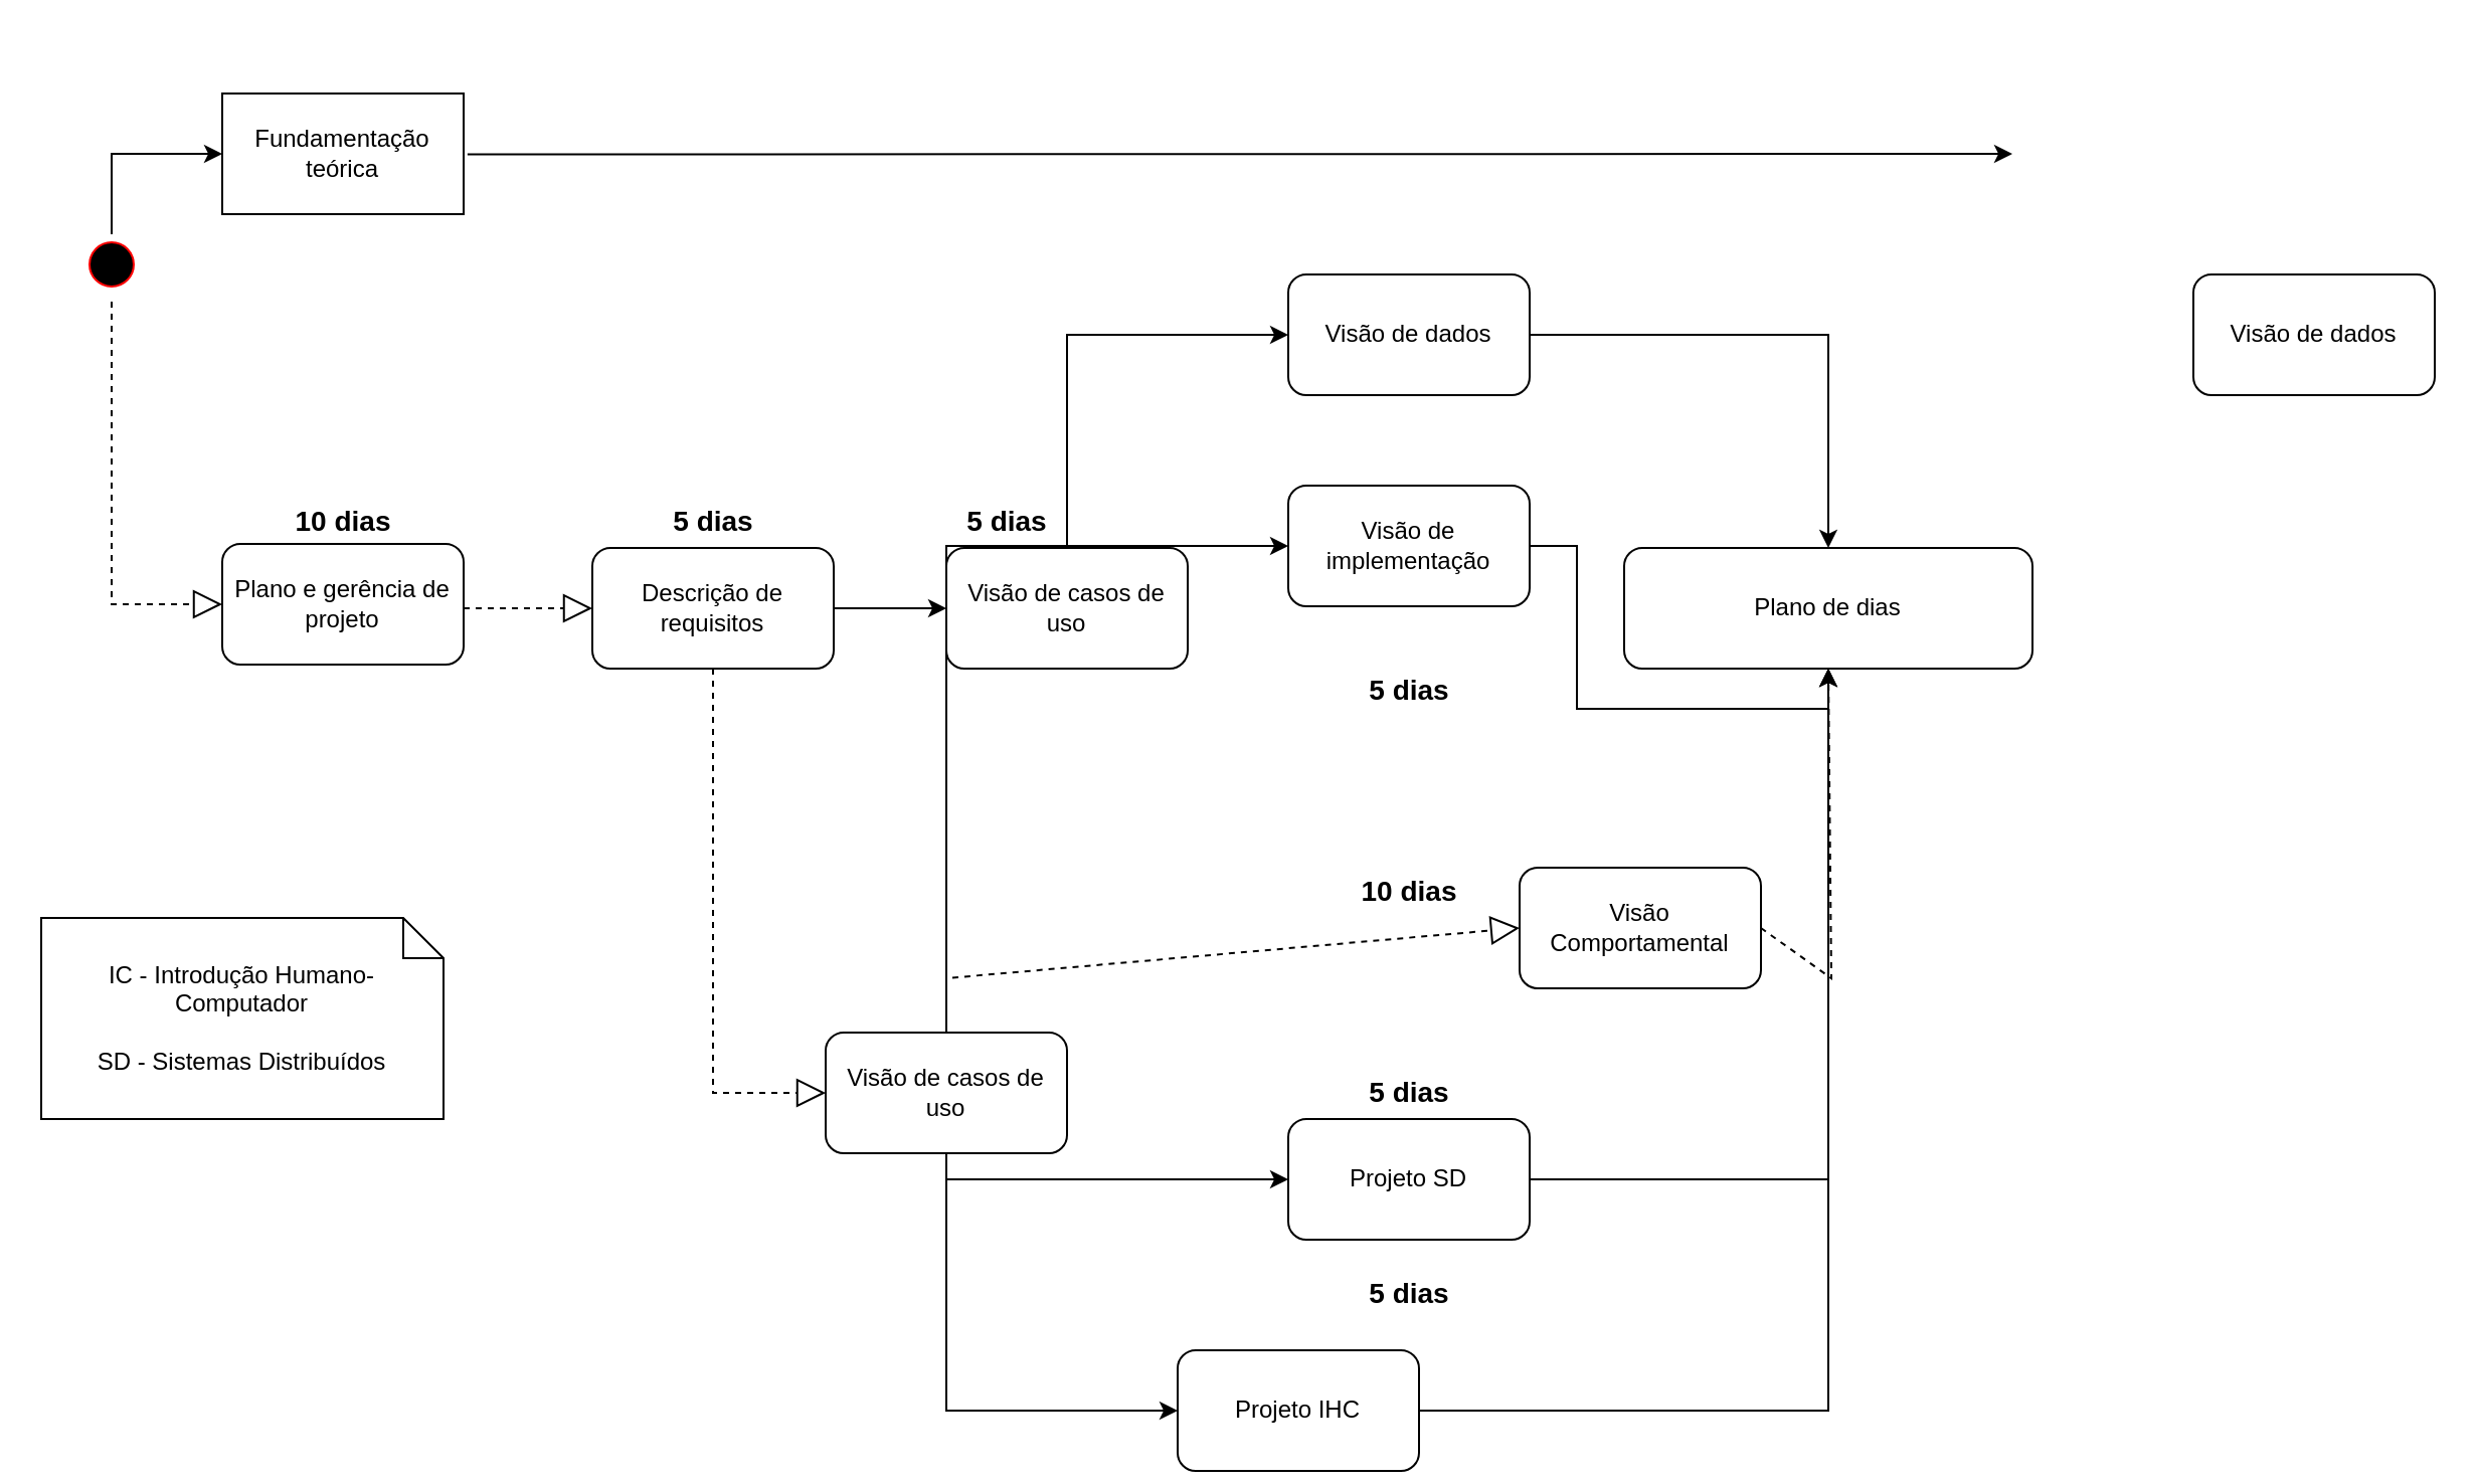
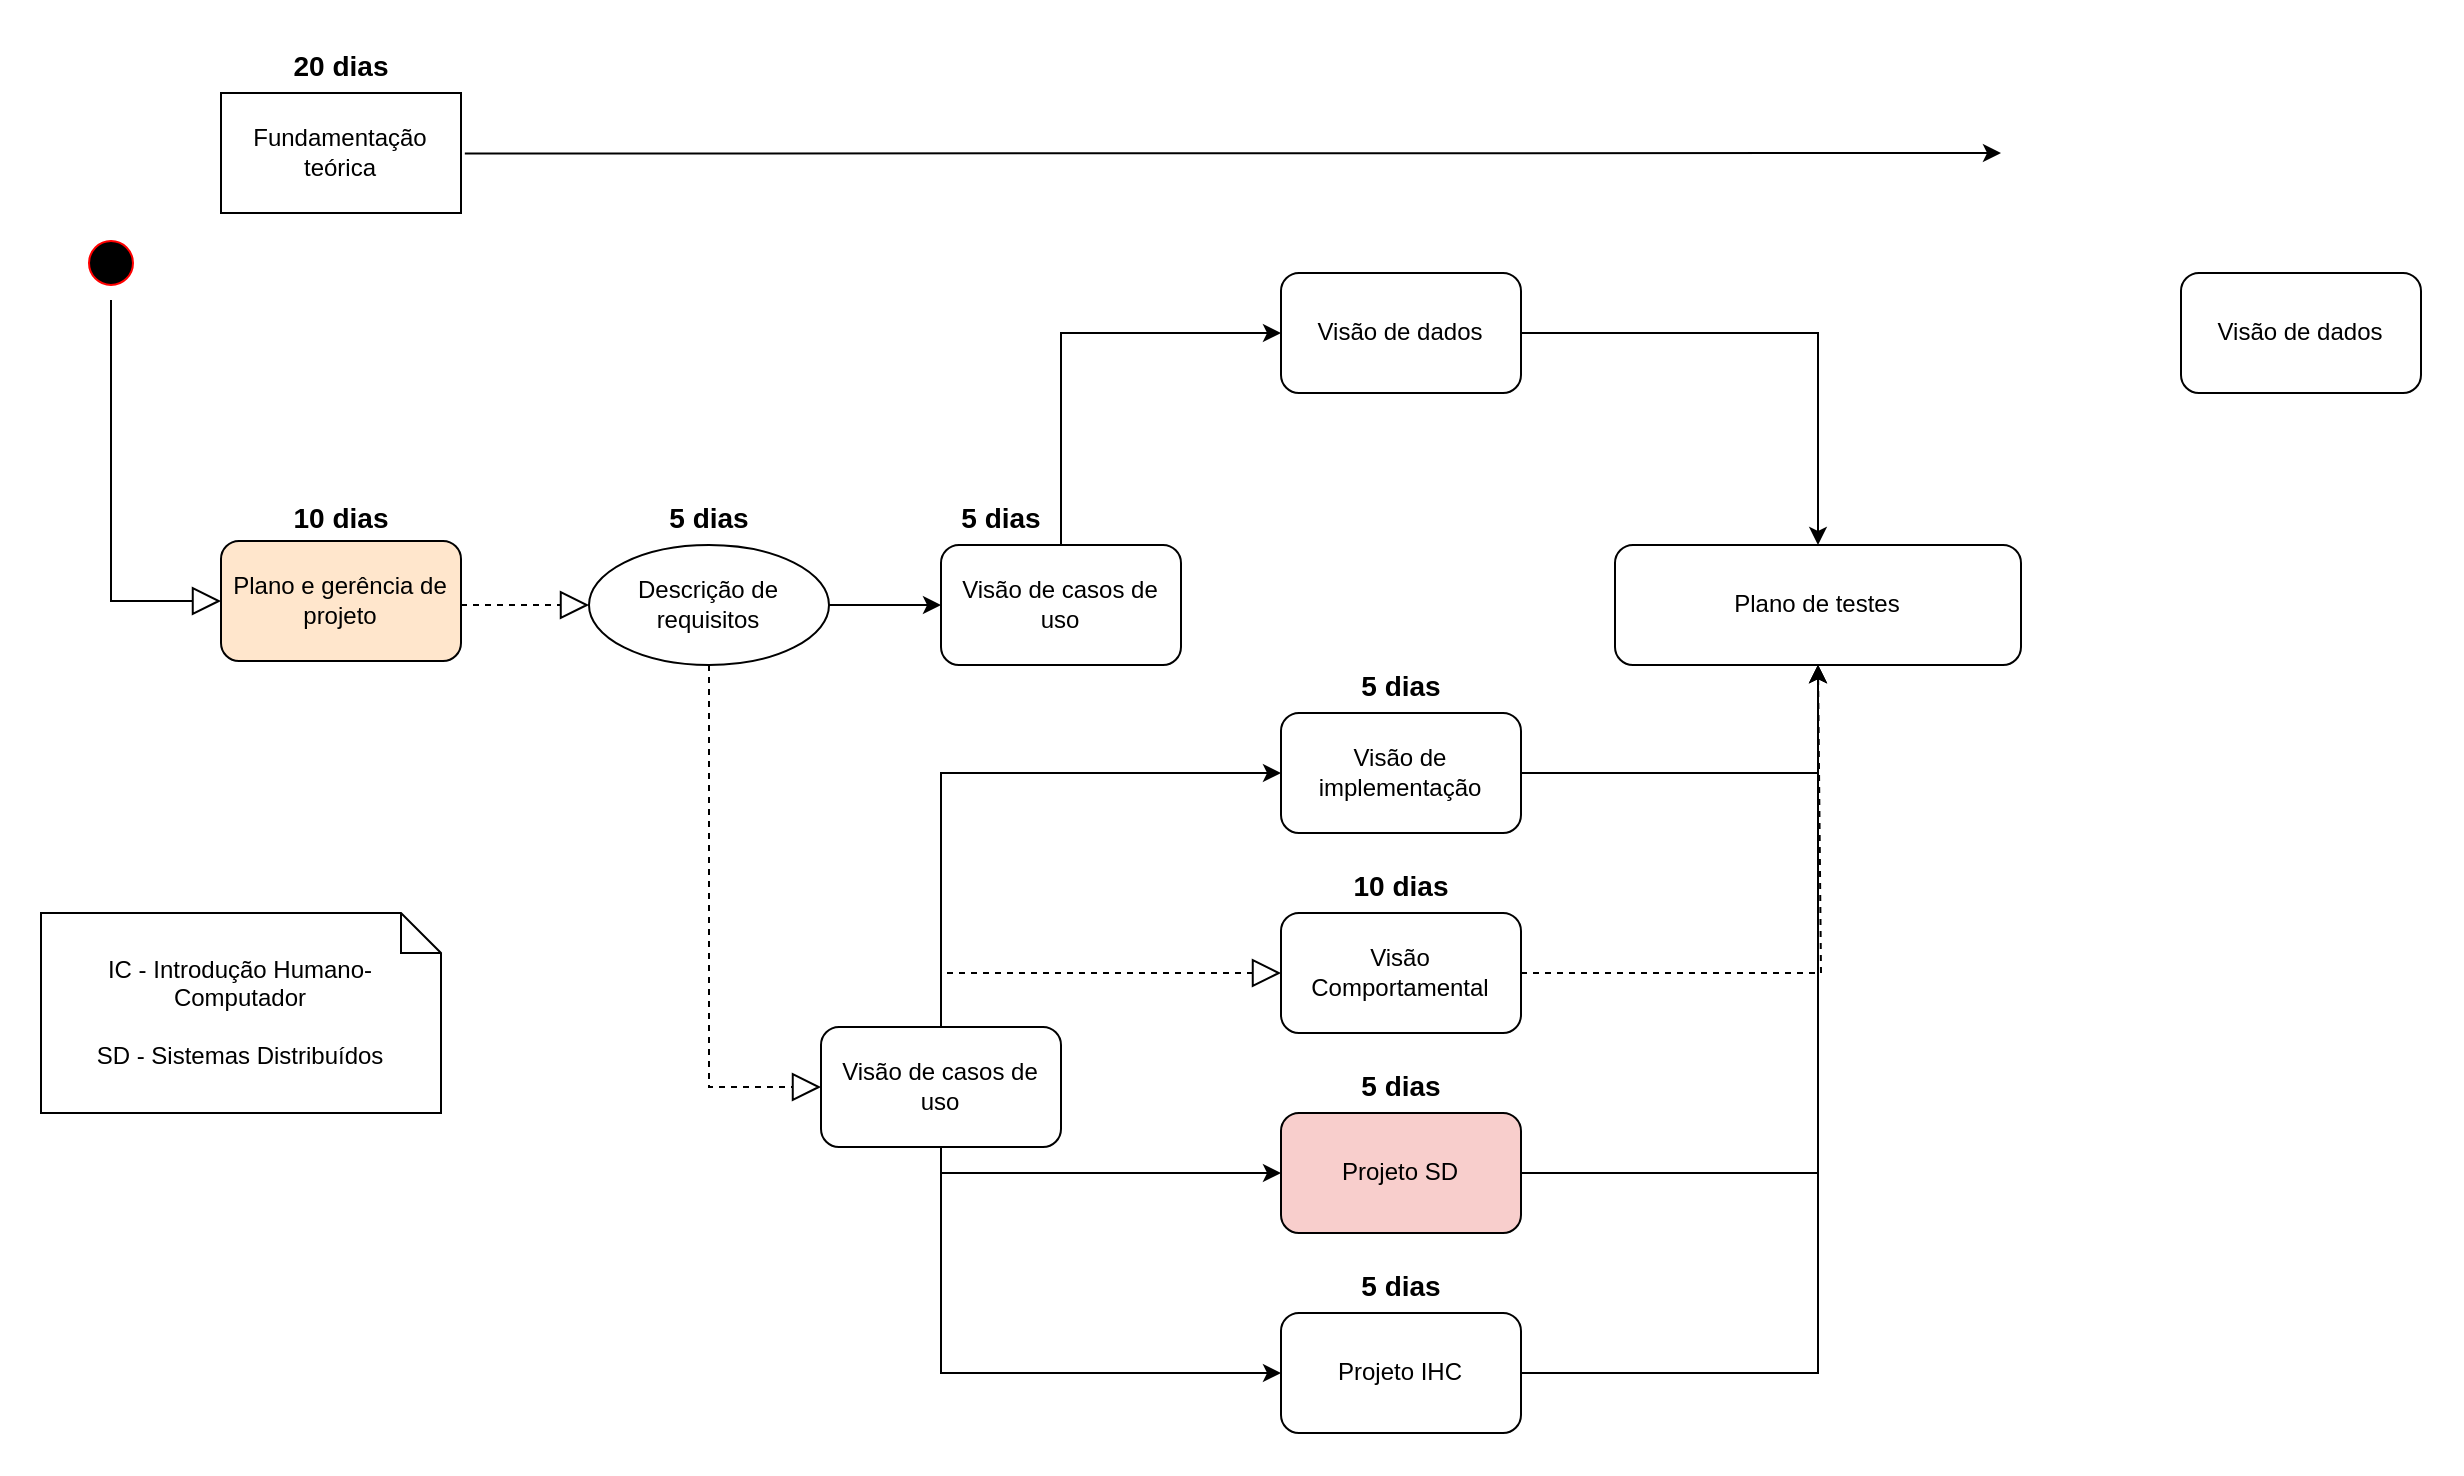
+ <mxCell id="13" value="&lt;font style=&quot;font-size: 14px;&quot;&gt;20 dias&lt;/font&gt;" style="text;align=center;fontStyle=1;verticalAlign=middle;spacingLeft=3;spacingRight=3;strokeColor=none;rotatable=0;points=[[0,0.5],[1,0.5]];portConstraint=eastwest;html=1;" vertex="1" parent="1"><mxGeometry x="130" y="20" width="80" height="26" as="geometry" /></mxCell>
- <mxCell id="2" style="edgeStyle=orthogonalEdgeStyle;rounded=0;orthogonalLoop=1;jettySize=auto;html=1;entryX=0;entryY=0.5;entryDx=0;entryDy=0;" edge="1" parent="1" source="3" target="4"><mxGeometry relative="1" as="geometry"><Array as="points"><mxPoint x="55" y="76" /></Array></mxGeometry></mxCell>
- <mxCell id="7" value="" style="endArrow=block;dashed=1;endFill=0;endSize=12;html=1;rounded=0;exitX=0.5;exitY=1.117;exitDx=0;exitDy=0;exitPerimeter=0;entryX=0;entryY=0.5;entryDx=0;entryDy=0;" edge="1" parent="1" source="3" target="6"><mxGeometry width="160" relative="1" as="geometry"><mxPoint x="50" y="156" as="sourcePoint" /><mxPoint x="210" y="156" as="targetPoint" /><Array as="points"><mxPoint x="55" y="300" /></Array></mxGeometry></mxCell>
+ <mxCell id="7" value="" style="endArrow=block;dashed=0;endFill=0;endSize=12;html=1;rounded=0;exitX=0.5;exitY=1.117;exitDx=0;exitDy=0;exitPerimeter=0;entryX=0;entryY=0.5;entryDx=0;entryDy=0;" edge="1" parent="1" source="3" target="6"><mxGeometry width="160" relative="1" as="geometry"><mxPoint x="50" y="156" as="sourcePoint" /><mxPoint x="210" y="156" as="targetPoint" /><Array as="points"><mxPoint x="55" y="300" /></Array></mxGeometry></mxCell>
- <mxCell id="22" value="Visão de implementação" style="rounded=1;whiteSpace=wrap;html=1;" vertex="1" parent="1"><mxGeometry x="640" y="241" width="120" height="60" as="geometry" /></mxCell>
+ <mxCell id="22" value="Visão de implementação" style="rounded=1;whiteSpace=wrap;html=1;" vertex="1" parent="1"><mxGeometry x="640" y="356" width="120" height="60" as="geometry" /></mxCell>
- <mxCell id="6" value="Plano e gerência de projeto" style="rounded=1;whiteSpace=wrap;html=1;" vertex="1" parent="1"><mxGeometry x="110" y="270" width="120" height="60" as="geometry" /></mxCell>
+ <mxCell id="6" value="Plano e gerência de projeto" style="rounded=1;whiteSpace=wrap;html=1;fillColor=#ffe6cc;" vertex="1" parent="1"><mxGeometry x="110" y="270" width="120" height="60" as="geometry" /></mxCell>
- <mxCell id="9" value="Descrição de requisitos" style="rounded=1;whiteSpace=wrap;html=1;" vertex="1" parent="1"><mxGeometry x="294" y="272" width="120" height="60" as="geometry" /></mxCell>
+ <mxCell id="9" value="Descrição de requisitos" style="ellipse;whiteSpace=wrap;html=1;" vertex="1" parent="1"><mxGeometry x="294" y="272" width="120" height="60" as="geometry" /></mxCell>
- <mxCell id="18" value="Plano de dias" style="rounded=1;whiteSpace=wrap;html=1;" vertex="1" parent="1"><mxGeometry x="807" y="272" width="203" height="60" as="geometry" /></mxCell>
+ <mxCell id="18" value="Plano de testes" style="rounded=1;whiteSpace=wrap;html=1;" vertex="1" parent="1"><mxGeometry x="807" y="272" width="203" height="60" as="geometry" /></mxCell>
- <mxCell id="23" value="Visão Comportamental" style="rounded=1;whiteSpace=wrap;html=1;" vertex="1" parent="1"><mxGeometry x="755" y="431" width="120" height="60" as="geometry" /></mxCell>
+ <mxCell id="23" value="Visão Comportamental" style="rounded=1;whiteSpace=wrap;html=1;" vertex="1" parent="1"><mxGeometry x="640" y="456" width="120" height="60" as="geometry" /></mxCell>
- <mxCell id="25" value="Projeto SD" style="rounded=1;whiteSpace=wrap;html=1;" vertex="1" parent="1"><mxGeometry x="640" y="556" width="120" height="60" as="geometry" /></mxCell>
+ <mxCell id="25" value="Projeto SD" style="rounded=1;whiteSpace=wrap;html=1;fillColor=#f8cecc;" vertex="1" parent="1"><mxGeometry x="640" y="556" width="120" height="60" as="geometry" /></mxCell>
- <mxCell id="27" value="Projeto IHC" style="rounded=1;whiteSpace=wrap;html=1;" vertex="1" parent="1"><mxGeometry x="585" y="671" width="120" height="60" as="geometry" /></mxCell>
+ <mxCell id="27" value="Projeto IHC" style="rounded=1;whiteSpace=wrap;html=1;" vertex="1" parent="1"><mxGeometry x="640" y="656" width="120" height="60" as="geometry" /></mxCell>
